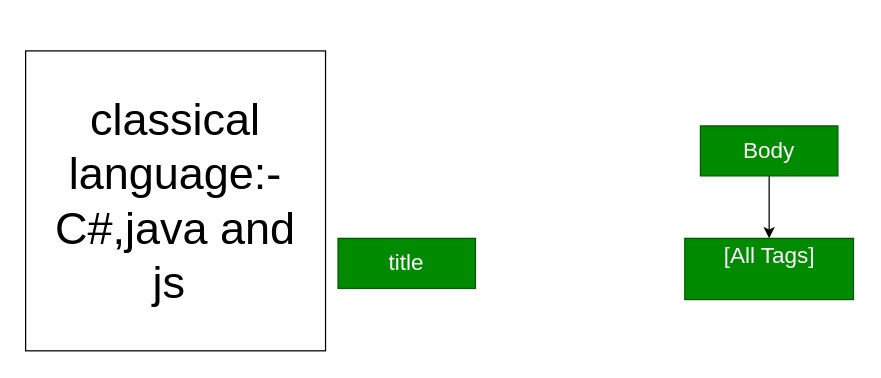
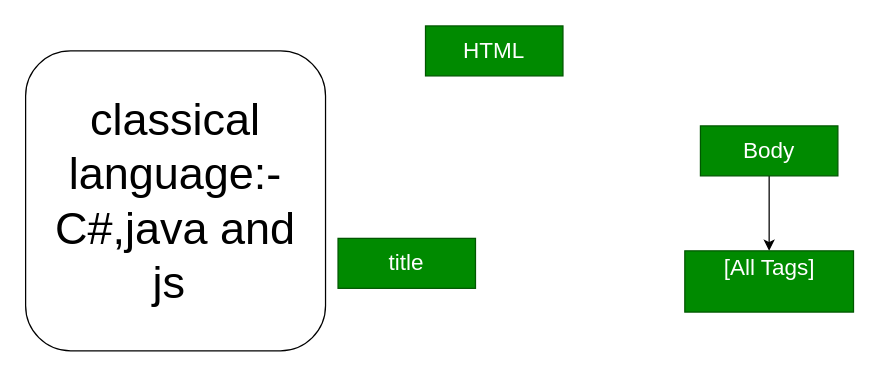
+ <mxCell id="2" value="&lt;span style=&quot;font-size: 18px;&quot;&gt;HTML&lt;/span&gt;" style="rounded=0;whiteSpace=wrap;html=1;fillColor=#008a00;fontColor=#ffffff;strokeColor=#005700;" parent="1" vertex="1"><mxGeometry x="340" width="110" height="40" as="geometry" y="20" /></mxCell>
- <mxCell id="7" value="&lt;span style=&quot;font-size: 36px;&quot;&gt;classical language:- C#,java and js&amp;nbsp;&lt;/span&gt;" style="whiteSpace=wrap;html=1;aspect=fixed;" vertex="1" parent="1"><mxGeometry x="20" y="40" width="240" height="240" as="geometry" /></mxCell>
+ <mxCell id="7" value="&lt;span style=&quot;font-size: 36px;&quot;&gt;classical language:- C#,java and js&amp;nbsp;&lt;/span&gt;" style="whiteSpace=wrap;html=1;aspect=fixed;rounded=1;" vertex="1" parent="1"><mxGeometry x="20" y="40" width="240" height="240" as="geometry" /></mxCell>
- <mxCell id="6" value="&lt;font style=&quot;font-size: 18px;&quot;&gt;[All Tags]&lt;br&gt;&lt;br&gt;&lt;/font&gt;" style="rounded=0;whiteSpace=wrap;html=1;fillColor=#008a00;strokeColor=#005700;fontColor=#ffffff;" parent="1" vertex="1"><mxGeometry x="547.5" y="190" width="135" height="49" as="geometry" /></mxCell>
+ <mxCell id="6" value="&lt;font style=&quot;font-size: 18px;&quot;&gt;[All Tags]&lt;br&gt;&lt;br&gt;&lt;/font&gt;" style="rounded=0;whiteSpace=wrap;html=1;fillColor=#008a00;strokeColor=#005700;fontColor=#ffffff;" parent="1" vertex="1"><mxGeometry x="547.5" y="200" width="135" height="49" as="geometry" /></mxCell>
